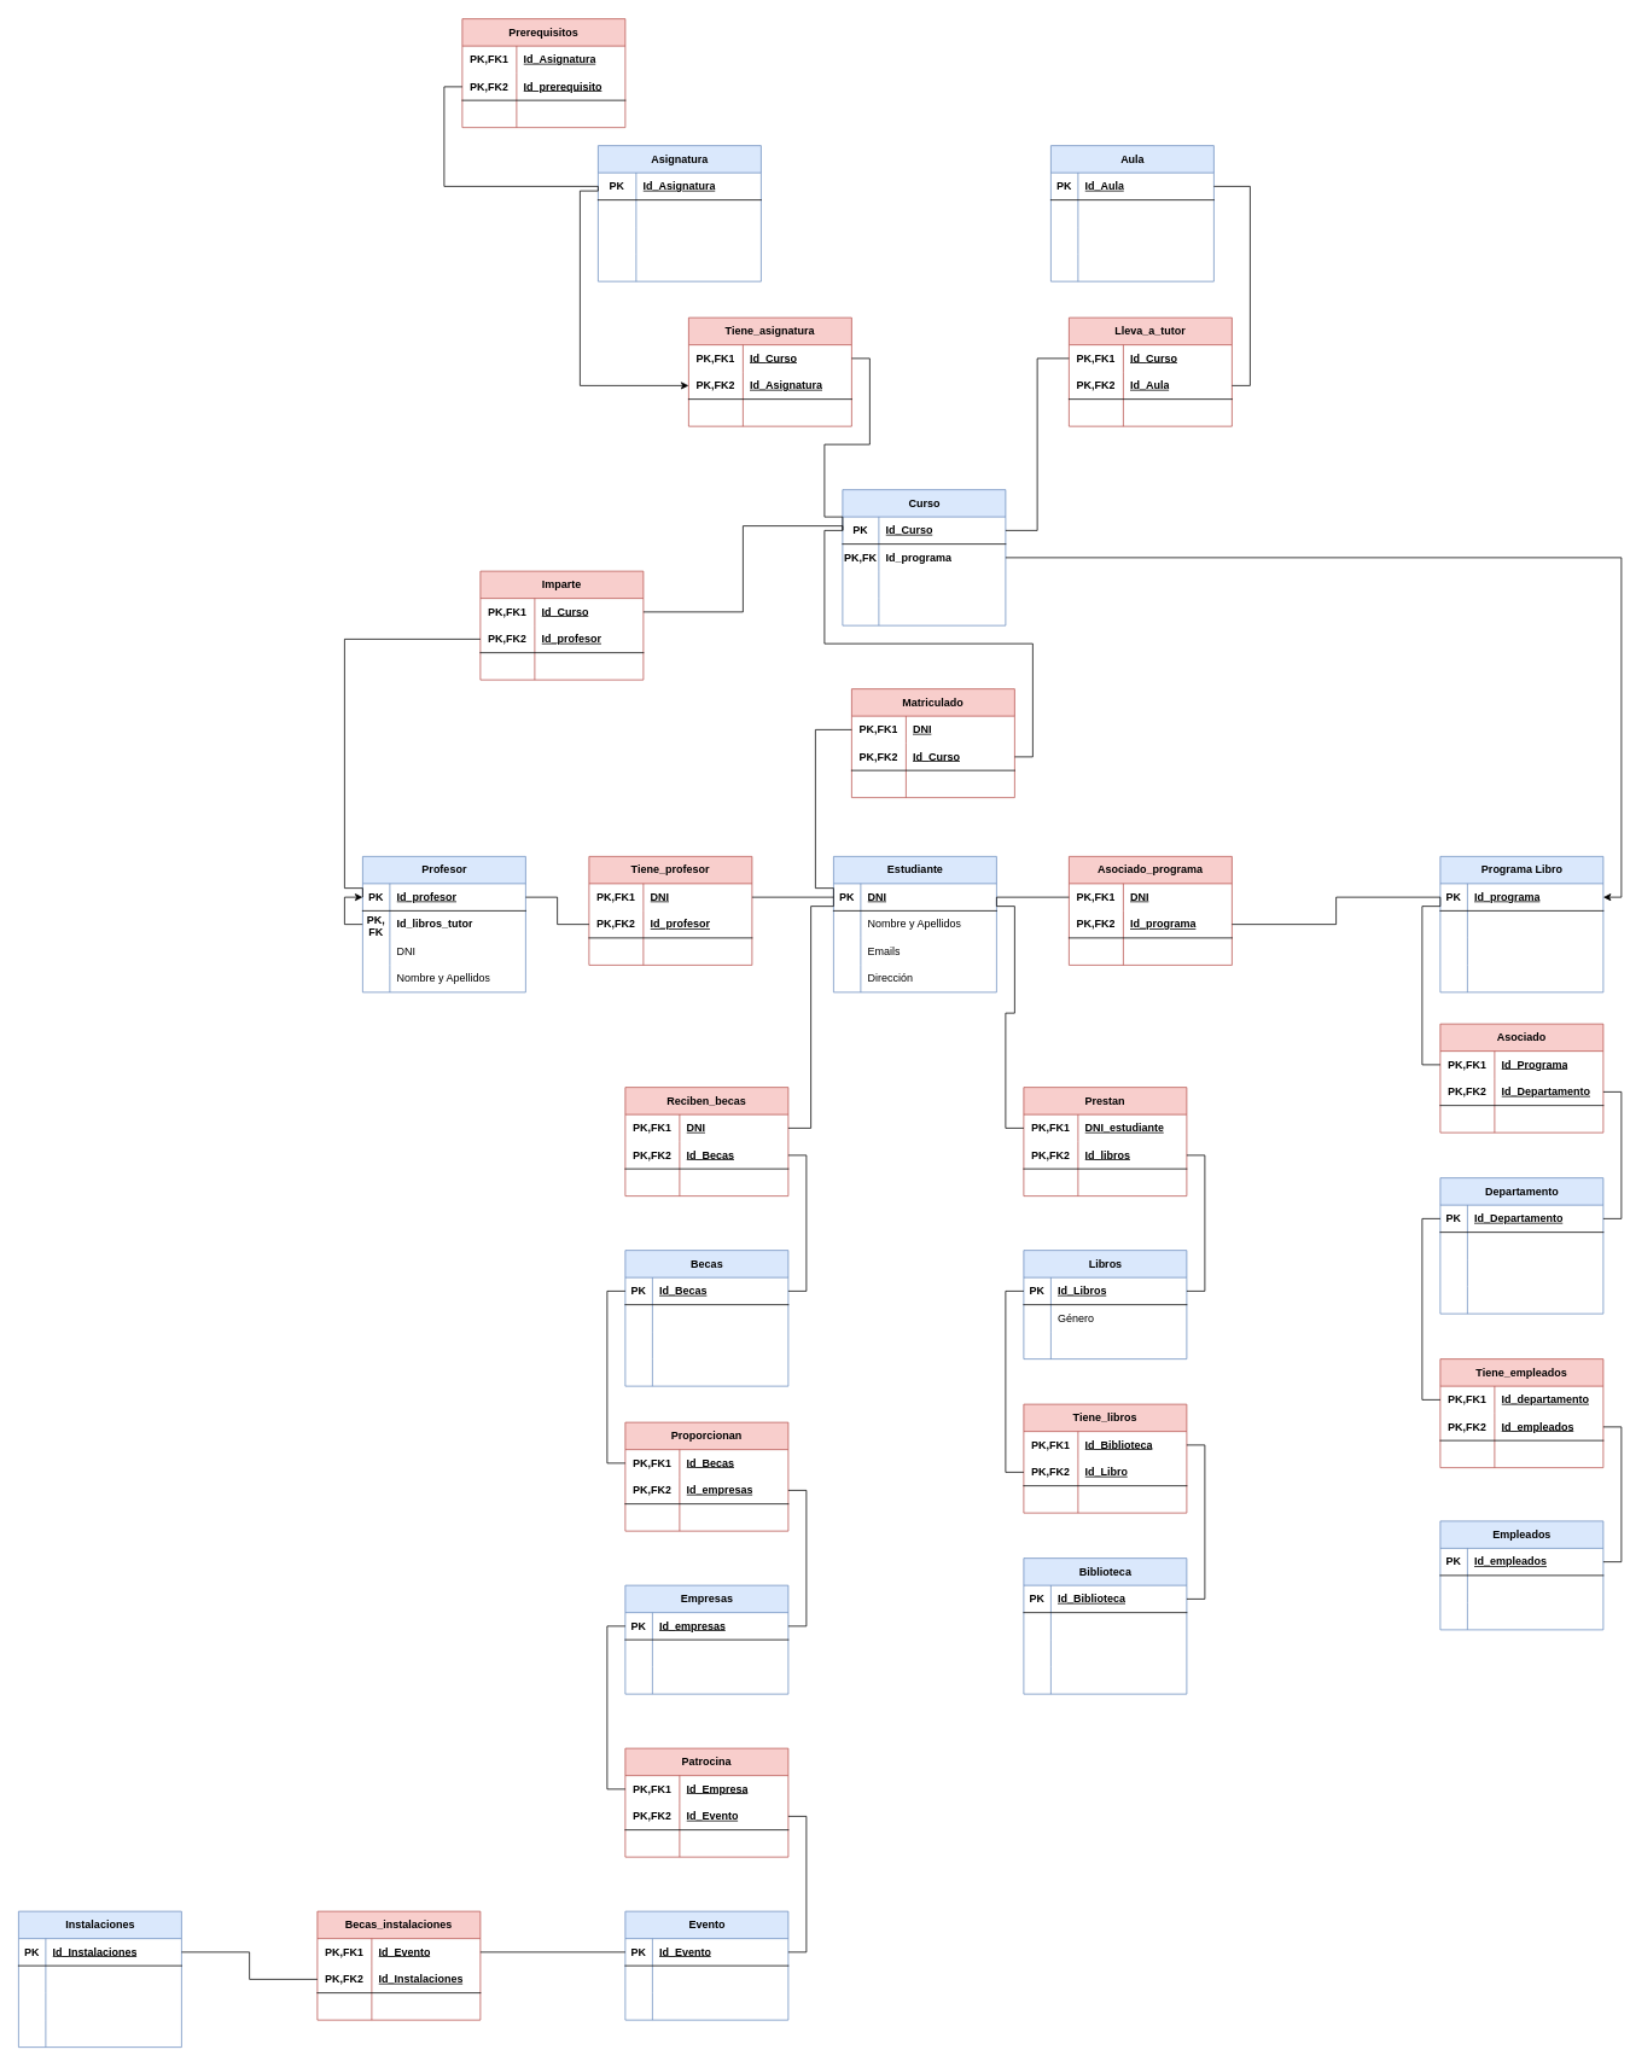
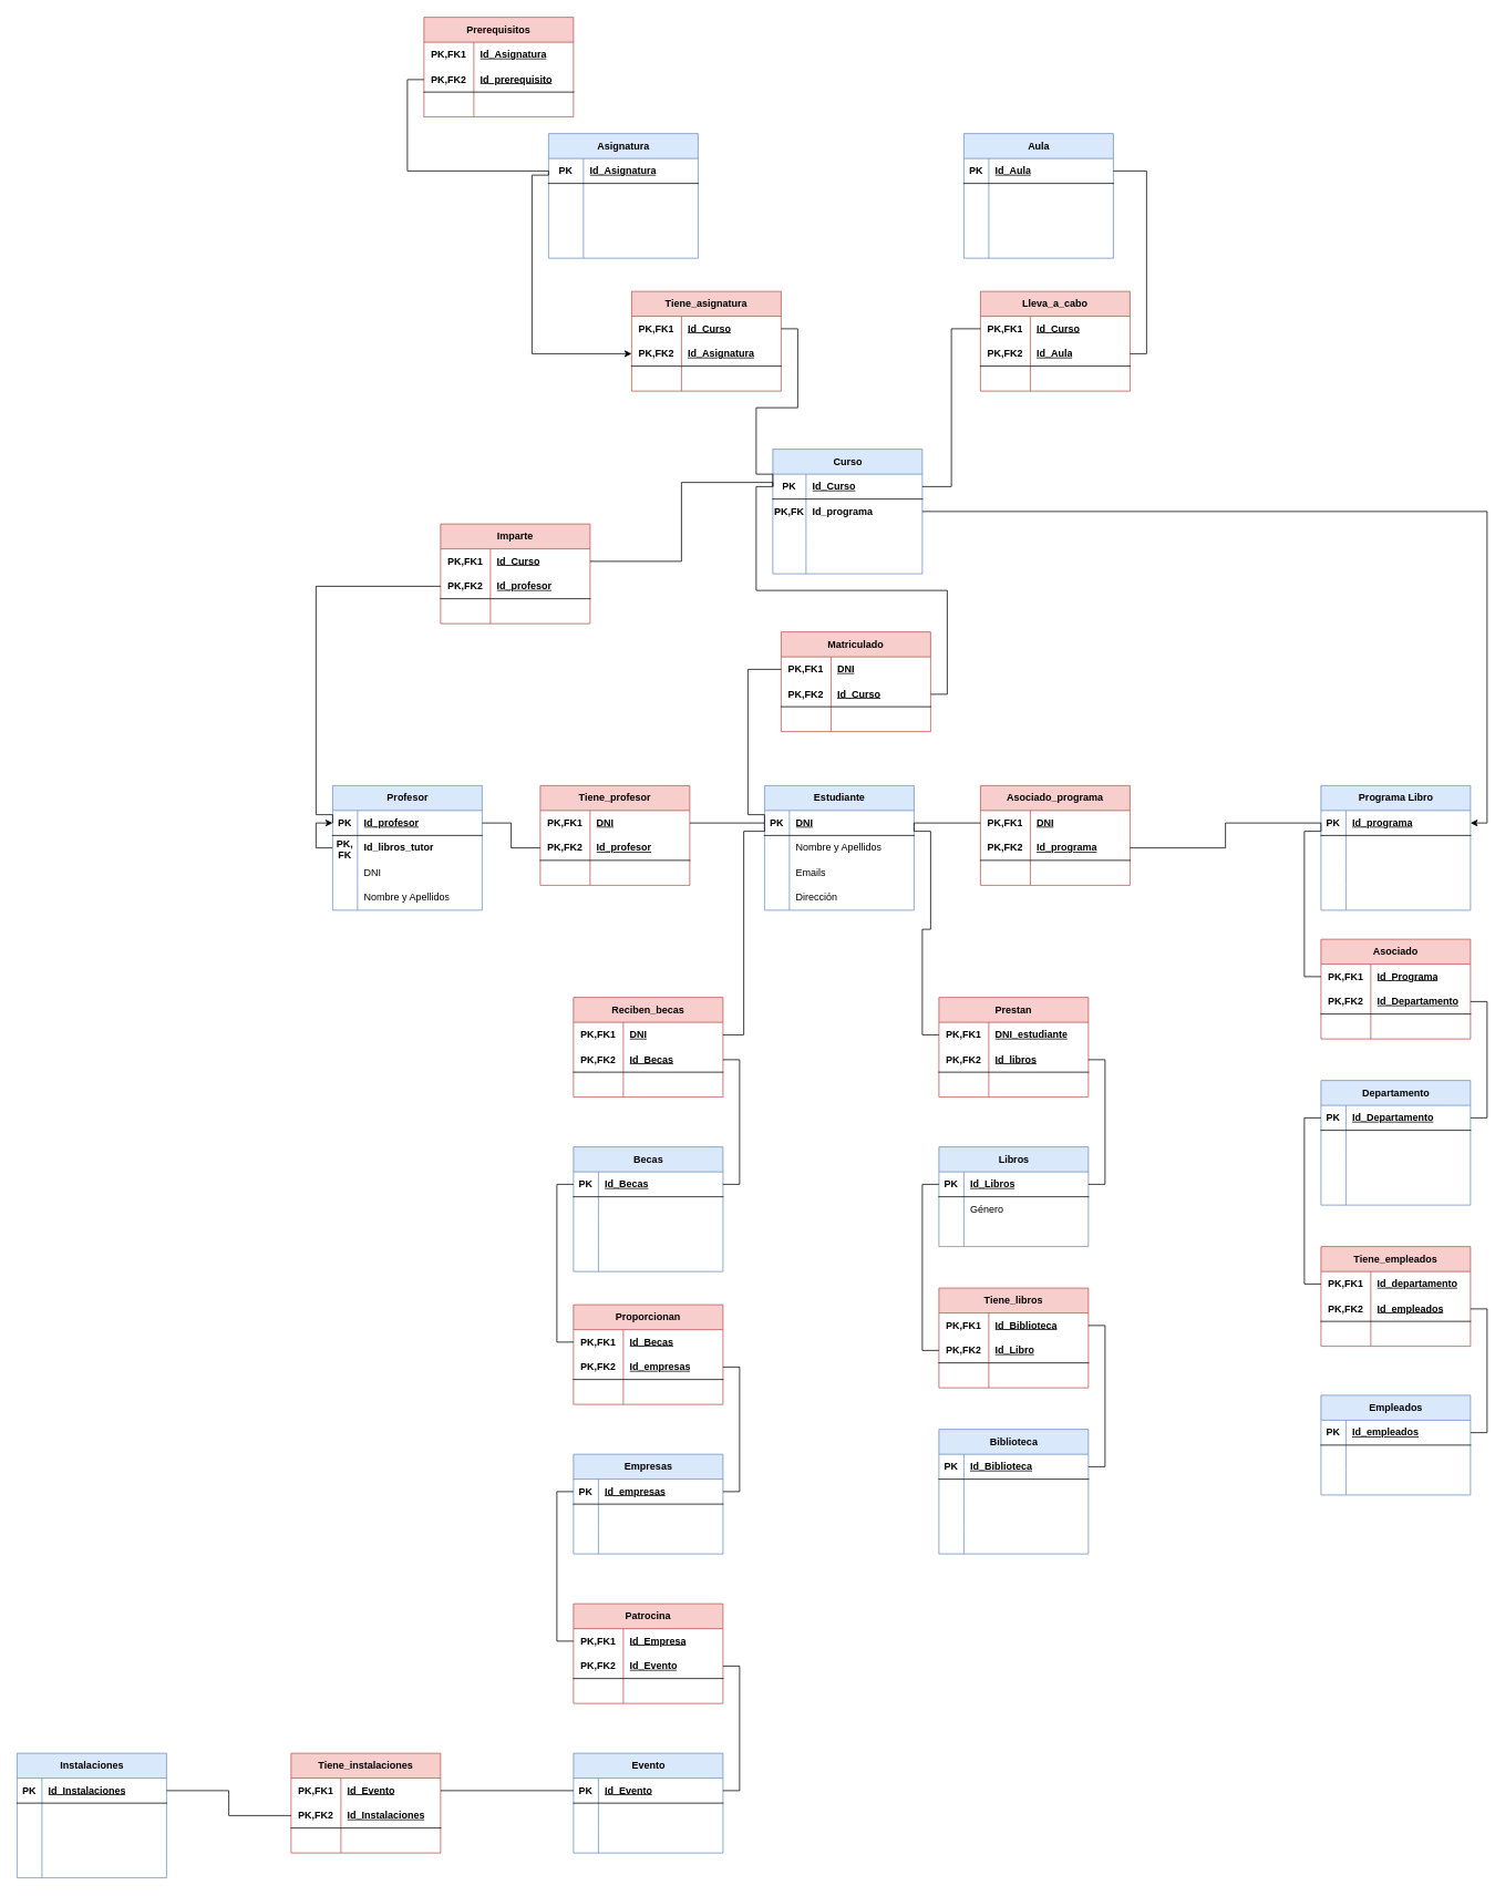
- <mxCell id="153" value="Lleva_a_tutor" style="shape=table;startSize=30;container=1;collapsible=1;childLayout=tableLayout;fixedRows=1;rowLines=0;fontStyle=1;align=center;resizeLast=1;html=1;whiteSpace=wrap;fillColor=#f8cecc;strokeColor=#b85450;" vertex="1" parent="1"><mxGeometry x="1180" y="350" width="180" height="120" as="geometry" /></mxCell>
+ <mxCell id="153" value="Lleva_a_cabo" style="shape=table;startSize=30;container=1;collapsible=1;childLayout=tableLayout;fixedRows=1;rowLines=0;fontStyle=1;align=center;resizeLast=1;html=1;whiteSpace=wrap;fillColor=#f8cecc;strokeColor=#b85450;" vertex="1" parent="1"><mxGeometry x="1180" y="350" width="180" height="120" as="geometry" /></mxCell>
- <mxCell id="341" value="Becas_instalaciones" style="shape=table;startSize=30;container=1;collapsible=1;childLayout=tableLayout;fixedRows=1;rowLines=0;fontStyle=1;align=center;resizeLast=1;html=1;whiteSpace=wrap;fillColor=#f8cecc;strokeColor=#b85450;" vertex="1" parent="1"><mxGeometry x="350" y="2110" width="180" height="120" as="geometry" /></mxCell>
+ <mxCell id="341" value="Tiene_instalaciones" style="shape=table;startSize=30;container=1;collapsible=1;childLayout=tableLayout;fixedRows=1;rowLines=0;fontStyle=1;align=center;resizeLast=1;html=1;whiteSpace=wrap;fillColor=#f8cecc;strokeColor=#b85450;" vertex="1" parent="1"><mxGeometry x="350" y="2110" width="180" height="120" as="geometry" /></mxCell>
